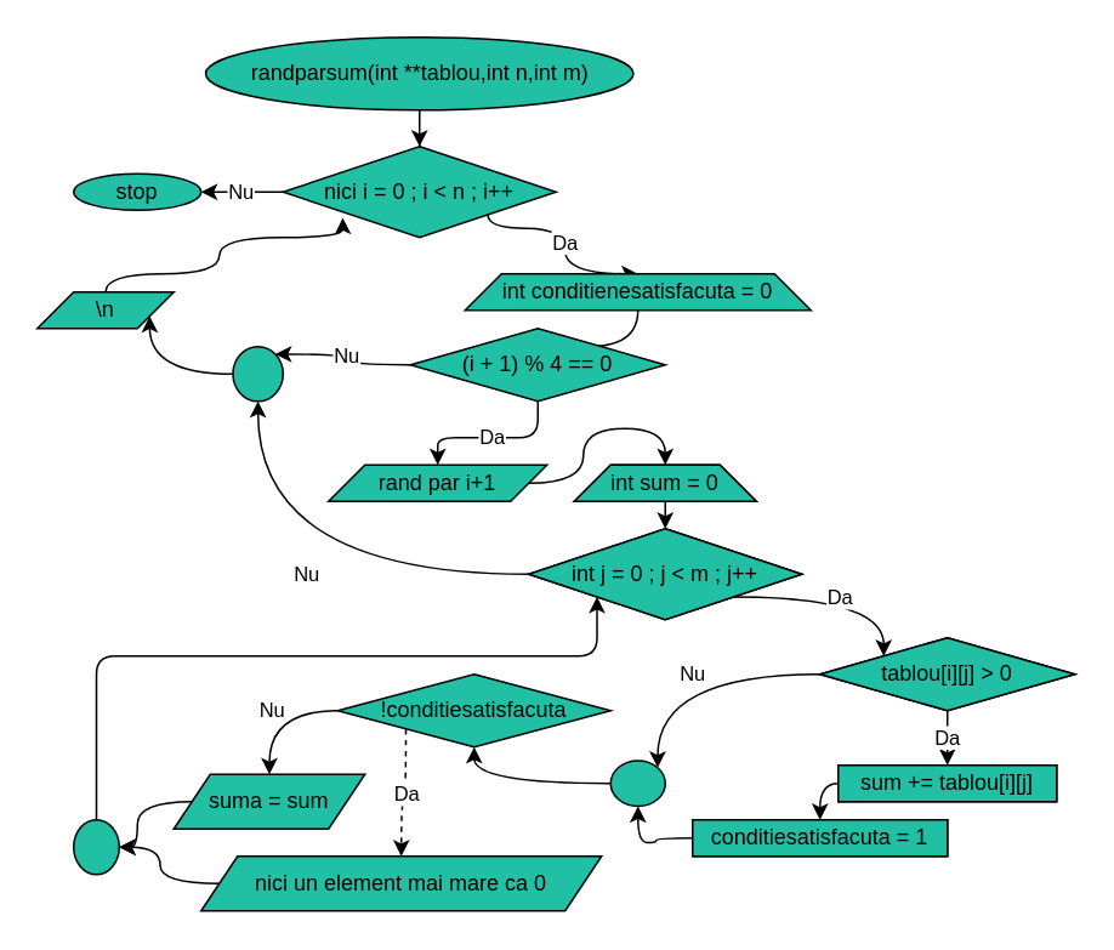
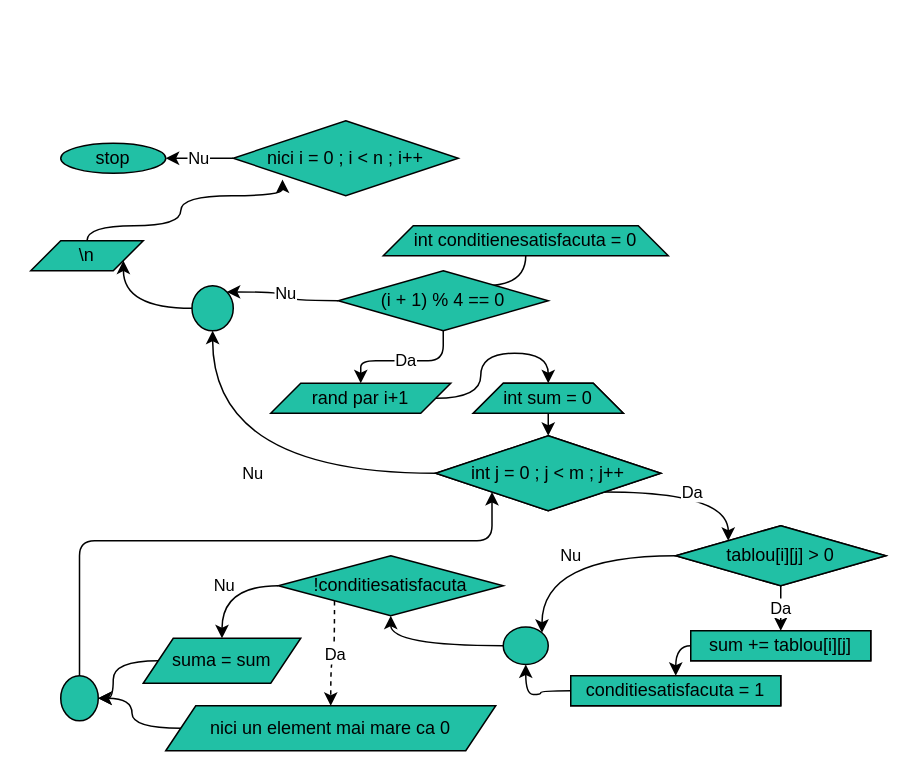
- <mxCell id="3" value="&lt;font style=&quot;font-size: 12px&quot;&gt;&lt;span style=&quot;font-family: &amp;#34;liberation sans&amp;#34; , sans-serif&quot;&gt;randparsum&lt;/span&gt;(int **tablou,int n,int m)&lt;/font&gt;" style="ellipse;whiteSpace=wrap;html=1;fillColor=#21C0A5;labelBackgroundColor=none;labelBorderColor=none;sketch=0;" parent="1" vertex="1"><mxGeometry x="112.5" y="20" width="235" height="40" as="geometry" /></mxCell>
- <mxCell id="2" style="edgeStyle=orthogonalEdgeStyle;rounded=0;orthogonalLoop=1;jettySize=auto;html=1;labelBorderColor=none;sketch=0;" parent="1" source="3" target="6" edge="1"><mxGeometry relative="1" as="geometry" /></mxCell>
- <mxCell id="5" value="Da" style="edgeStyle=orthogonalEdgeStyle;curved=1;orthogonalLoop=1;jettySize=auto;html=1;exitX=1;exitY=1;exitDx=0;exitDy=0;entryX=0.5;entryY=0;entryDx=0;entryDy=0;labelBorderColor=none;sketch=0;" parent="1" source="6" target="12" edge="1"><mxGeometry relative="1" as="geometry"><Array as="points"><mxPoint x="267" y="125" /><mxPoint x="310" y="125" /><mxPoint x="310" y="150" /></Array></mxGeometry></mxCell>
